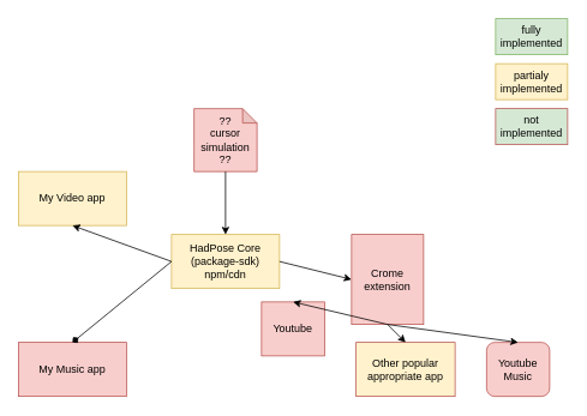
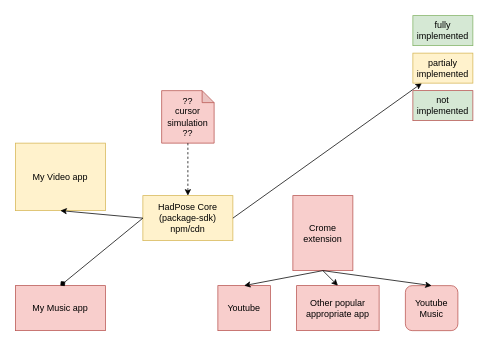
- <mxCell id="3" value="My Video app" style="rounded=0;whiteSpace=wrap;html=1;fillColor=#fff2cc;strokeColor=#d6b656;" vertex="1" parent="1"><mxGeometry x="20" y="190" width="120" height="60" as="geometry" /></mxCell>
+ <mxCell id="3" value="My Video app" style="rounded=0;whiteSpace=wrap;html=1;fillColor=#fff2cc;strokeColor=#d6b656;" vertex="1" parent="1"><mxGeometry x="20" y="190" width="120" height="90" as="geometry" /></mxCell>
- <mxCell id="10" value="" style="endArrow=classic;html=1;rounded=0;exitX=0.5;exitY=1;exitDx=0;exitDy=0;exitPerimeter=0;entryX=0.5;entryY=0;entryDx=0;entryDy=0;" edge="1" parent="1" source="7" target="2"><mxGeometry width="50" height="50" relative="1" as="geometry"><mxPoint x="240" y="210" as="sourcePoint" /><mxPoint x="290" y="160" as="targetPoint" /></mxGeometry></mxCell>
+ <mxCell id="10" value="" style="endArrow=classic;html=1;rounded=0;exitX=0.5;exitY=1;exitDx=0;exitDy=0;exitPerimeter=0;entryX=0.5;entryY=0;entryDx=0;entryDy=0;dashed=1;" edge="1" parent="1" source="7" target="2"><mxGeometry width="50" height="50" relative="1" as="geometry"><mxPoint x="240" y="210" as="sourcePoint" /><mxPoint x="290" y="160" as="targetPoint" /></mxGeometry></mxCell>
- <mxCell id="11" value="" style="endArrow=classic;html=1;rounded=0;exitX=1;exitY=0.5;exitDx=0;exitDy=0;entryX=0;entryY=0.5;entryDx=0;entryDy=0;" edge="1" parent="1" source="2" target="4"><mxGeometry width="50" height="50" relative="1" as="geometry"><mxPoint x="270" y="460" as="sourcePoint" /><mxPoint x="320" y="410" as="targetPoint" /></mxGeometry></mxCell>
+ <mxCell id="11" value="" style="endArrow=classic;html=1;rounded=0;exitX=1;exitY=0.5;exitDx=0;exitDy=0;" edge="1" parent="1" source="2" target="18"><mxGeometry width="50" height="50" relative="1" as="geometry"><mxPoint x="270" y="460" as="sourcePoint" /><mxPoint x="320" y="410" as="targetPoint" /></mxGeometry></mxCell>
- <mxCell id="6" value="Youtube" style="rounded=0;whiteSpace=wrap;html=1;fillColor=#f8cecc;strokeColor=#b85450;" vertex="1" parent="1"><mxGeometry x="290" y="335" width="70" height="60" as="geometry" /></mxCell>
+ <mxCell id="6" value="Youtube" style="rounded=0;whiteSpace=wrap;html=1;fillColor=#f8cecc;strokeColor=#b85450;" vertex="1" parent="1"><mxGeometry x="290" y="380" width="70" height="60" as="geometry" /></mxCell>
- <mxCell id="13" value="Other popular appropriate app" style="rounded=0;whiteSpace=wrap;html=1;fillColor=#fff2cc;strokeColor=#b85450;" vertex="1" parent="1"><mxGeometry x="395" y="380" width="110" height="60" as="geometry" /></mxCell>
+ <mxCell id="13" value="Other popular appropriate app" style="rounded=0;whiteSpace=wrap;html=1;fillColor=#f8cecc;strokeColor=#b85450;" vertex="1" parent="1"><mxGeometry x="395" y="380" width="110" height="60" as="geometry" /></mxCell>
